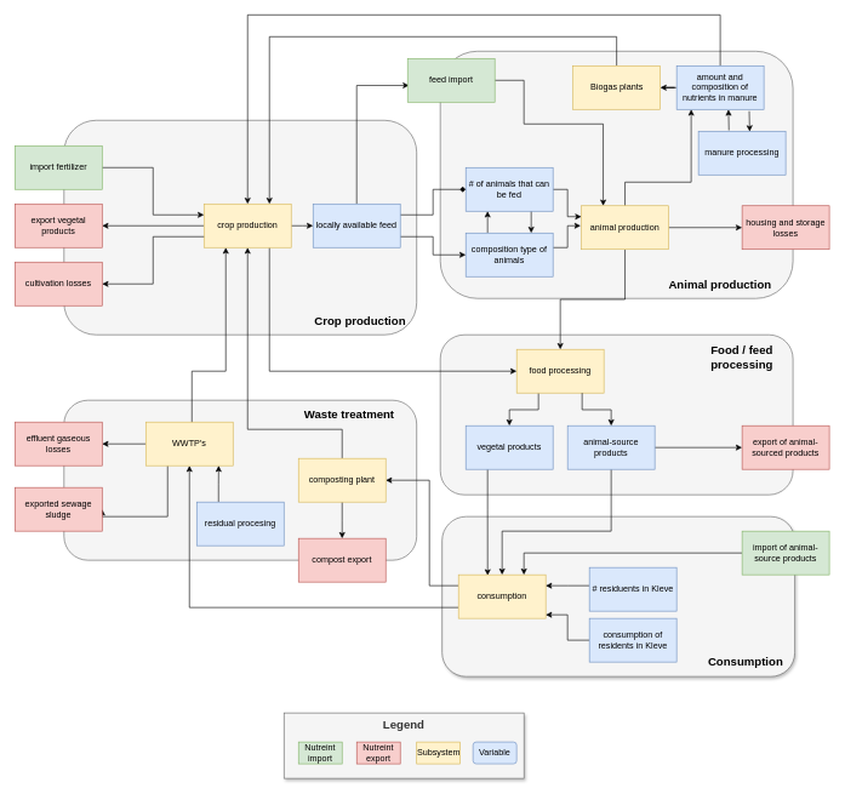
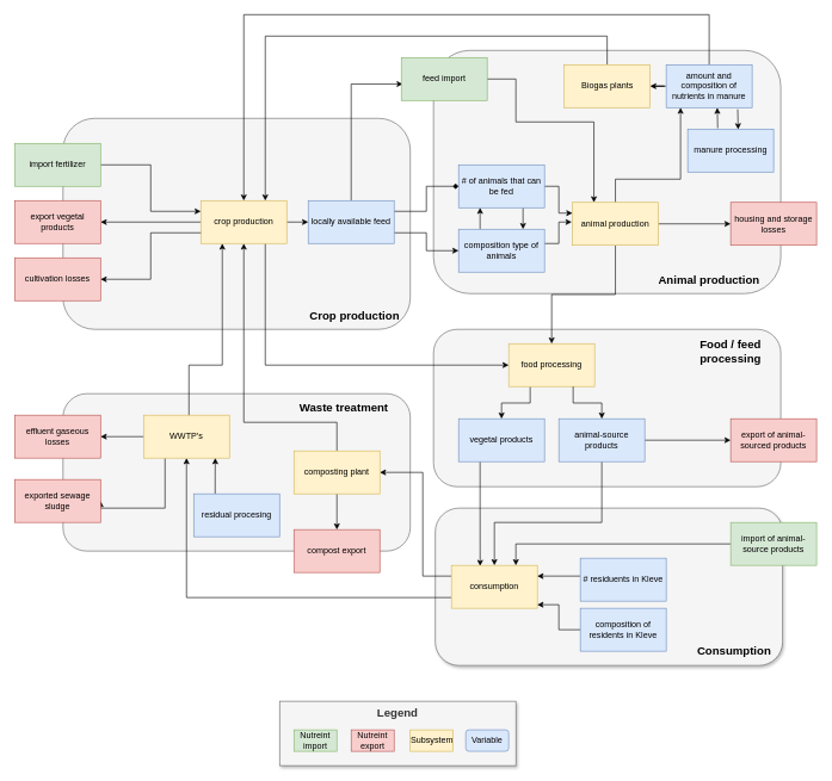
- <mxCell id="39" value="consumption of residents in Kleve" style="rounded=0;whiteSpace=wrap;html=1;fillColor=#dae8fc;strokeColor=#6c8ebf;" parent="1" vertex="1"><mxGeometry x="810" y="850" width="120" height="60" as="geometry" /></mxCell>
+ <mxCell id="39" value="composition of residents in Kleve" style="rounded=0;whiteSpace=wrap;html=1;fillColor=#dae8fc;strokeColor=#6c8ebf;" parent="1" vertex="1"><mxGeometry x="810" y="850" width="120" height="60" as="geometry" /></mxCell>
